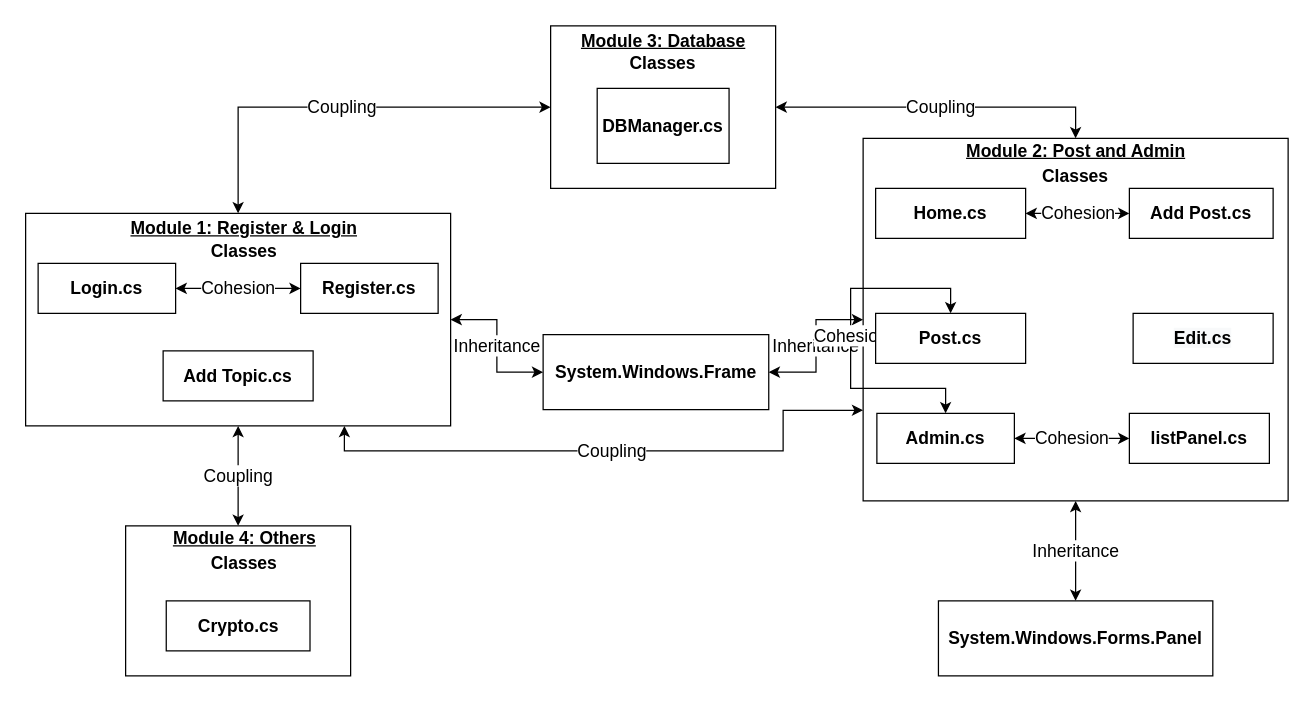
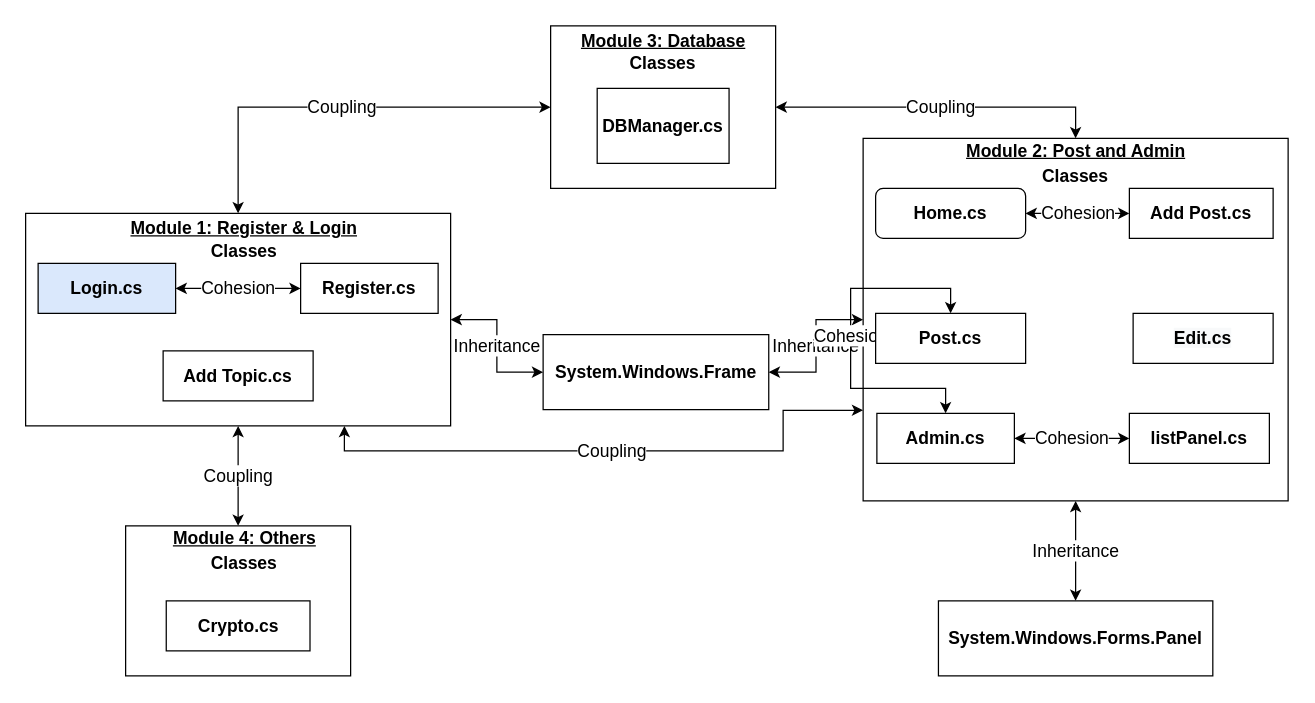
- <mxCell id="27" value="&lt;span style=&quot;font-size: 14px;&quot;&gt;Home.cs&lt;/span&gt;" style="rounded=0;whiteSpace=wrap;html=1;fontStyle=1;fontSize=14;" vertex="1" parent="1"><mxGeometry x="700" y="150" width="120" height="40" as="geometry" /></mxCell>
+ <mxCell id="27" value="&lt;span style=&quot;font-size: 14px;&quot;&gt;Home.cs&lt;/span&gt;" style="whiteSpace=wrap;html=1;fontStyle=1;fontSize=14;rounded=1;" vertex="1" parent="1"><mxGeometry x="700" y="150" width="120" height="40" as="geometry" /></mxCell>
- <mxCell id="10" value="&lt;span style=&quot;font-size: 14px;&quot;&gt;Login.cs&lt;/span&gt;" style="rounded=0;whiteSpace=wrap;html=1;fontStyle=1;fontSize=14;" vertex="1" parent="1"><mxGeometry x="30" y="210" width="110" height="40" as="geometry" /></mxCell>
+ <mxCell id="10" value="&lt;span style=&quot;font-size: 14px;&quot;&gt;Login.cs&lt;/span&gt;" style="rounded=0;whiteSpace=wrap;html=1;fontStyle=1;fontSize=14;fillColor=#dae8fc;" vertex="1" parent="1"><mxGeometry x="30" y="210" width="110" height="40" as="geometry" /></mxCell>
